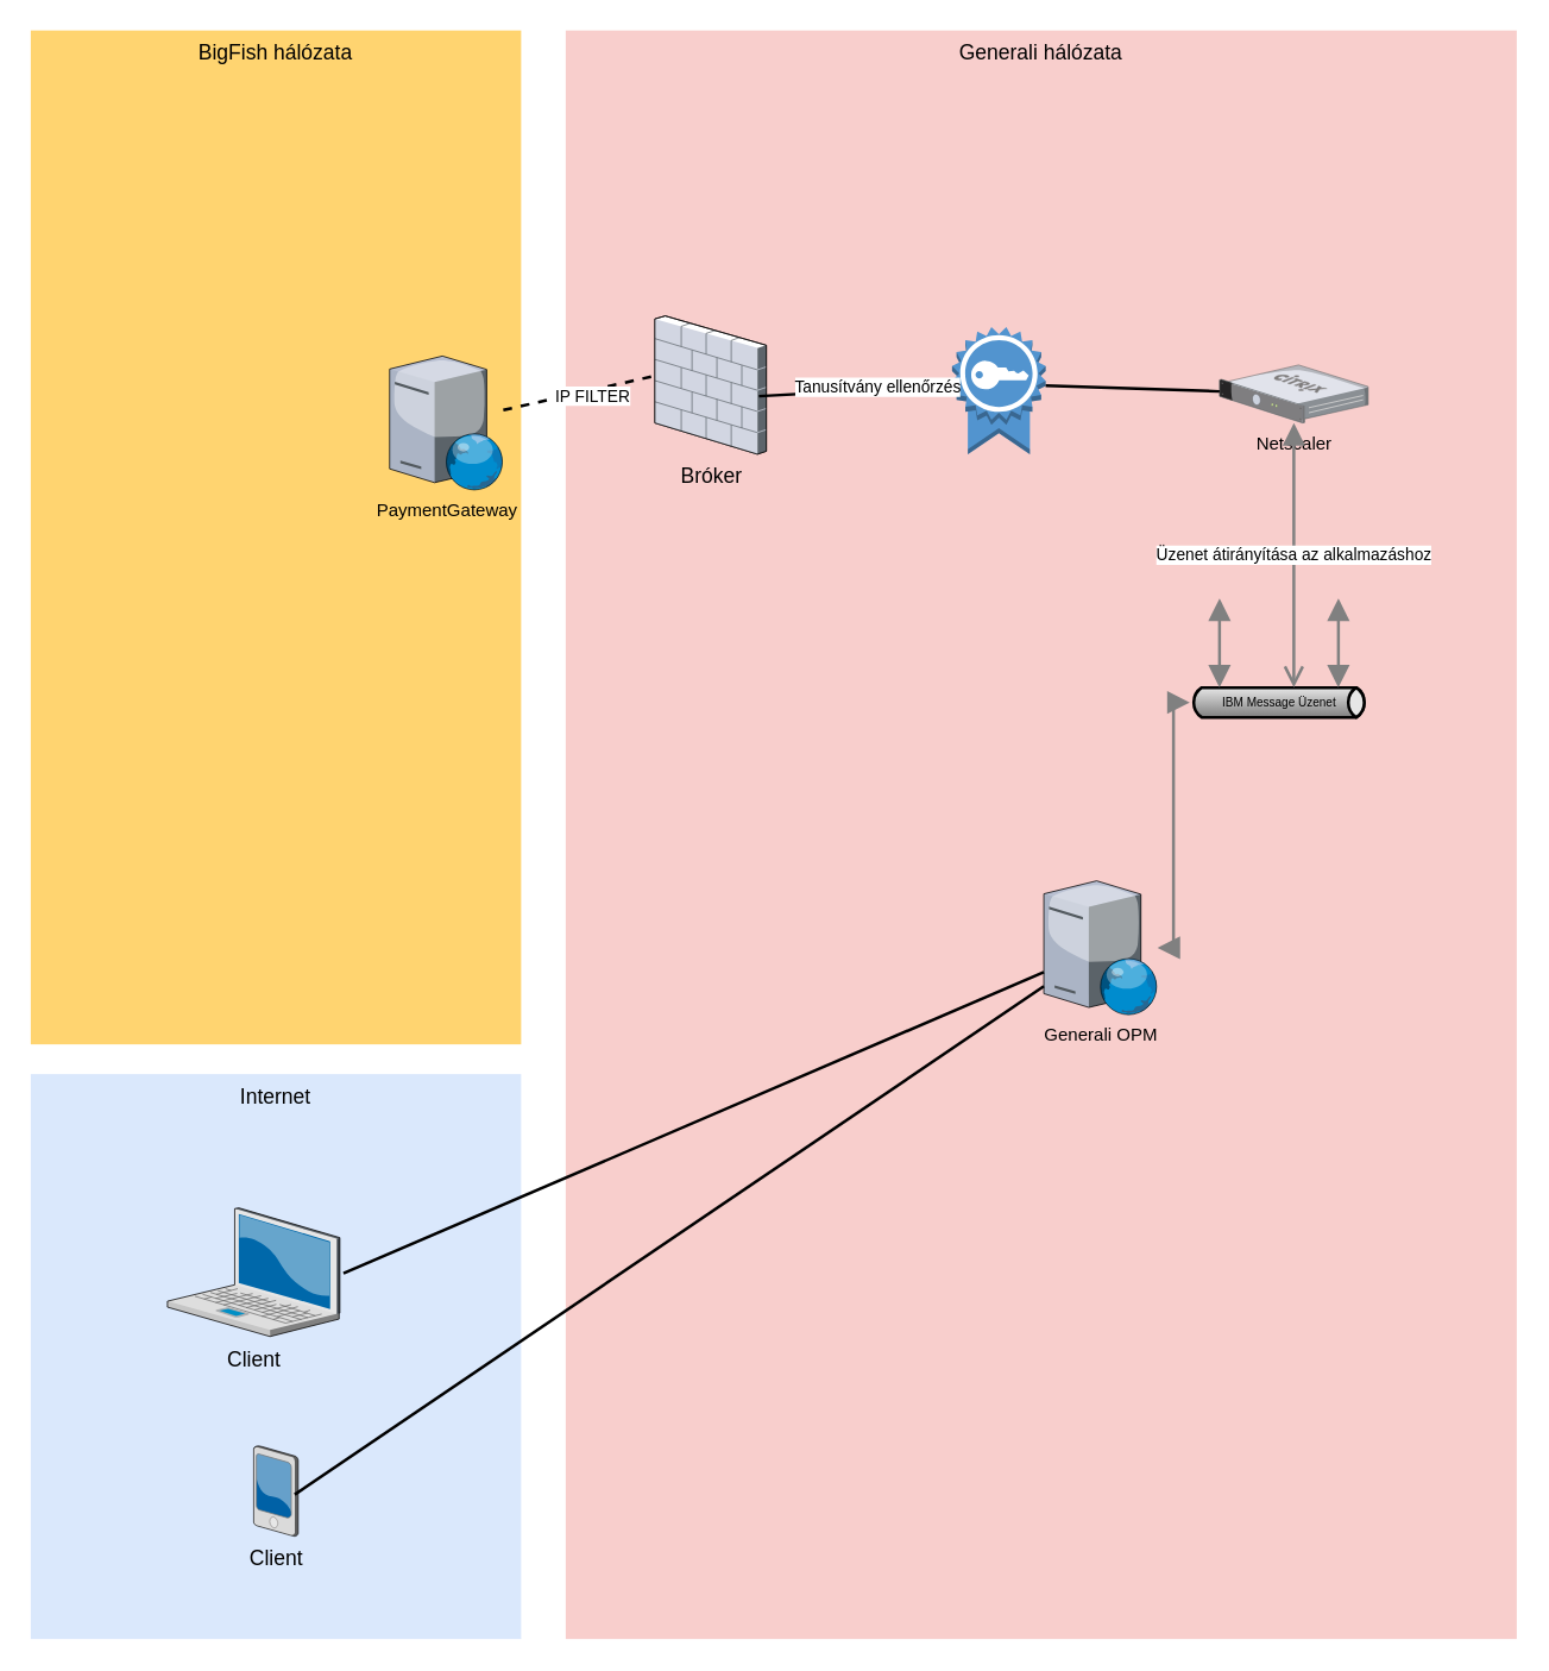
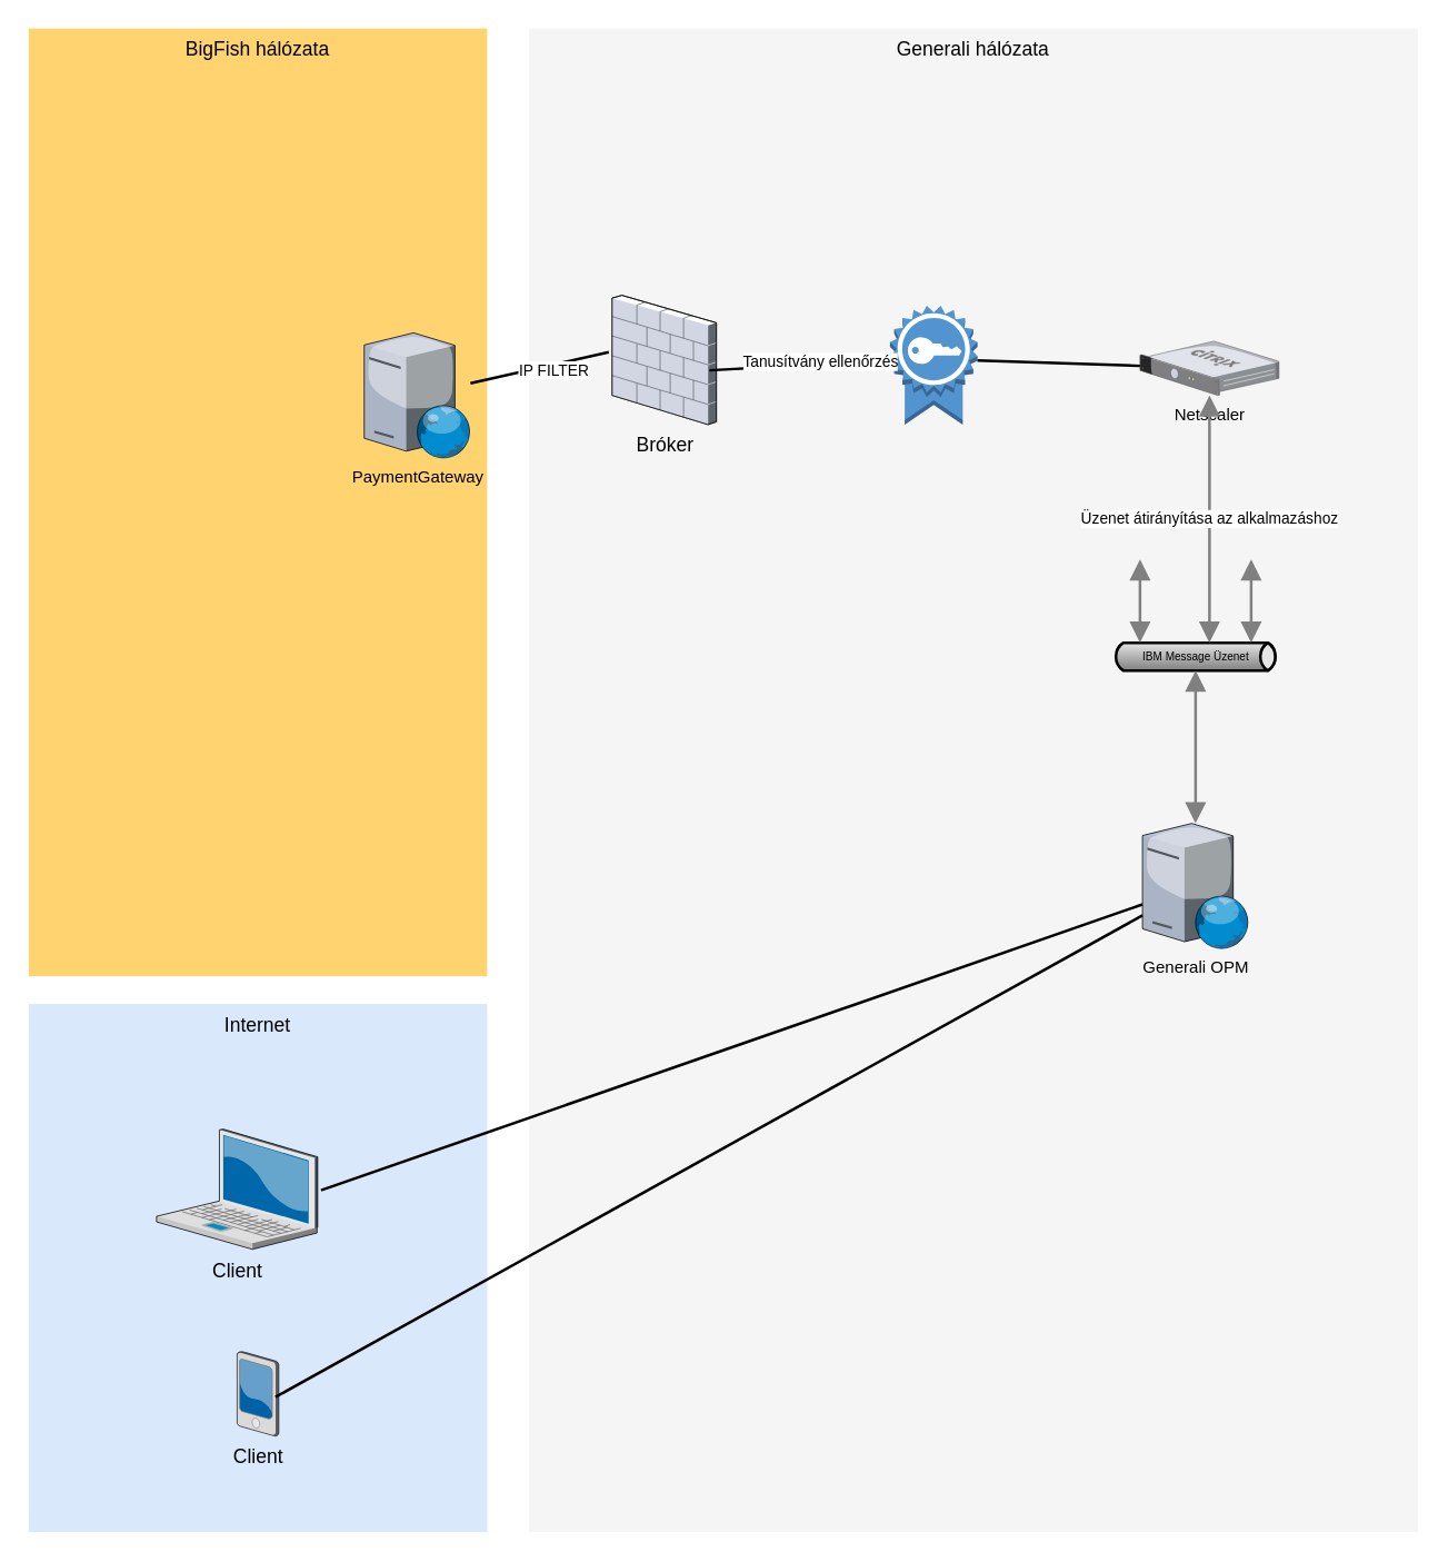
- <mxCell id="17" style="edgeStyle=none;rounded=0;html=1;startSize=10;endSize=10;jettySize=auto;orthogonalLoop=1;fontSize=14;endArrow=none;endFill=0;strokeWidth=2;entryX=-0.032;entryY=0.439;entryDx=0;entryDy=0;entryPerimeter=0;dashed=1;" edge="1" parent="1" source="9" target="7"><mxGeometry relative="1" as="geometry"><mxPoint x="228" y="312" as="sourcePoint" /><mxPoint x="363" y="546" as="targetPoint" /></mxGeometry></mxCell>
+ <mxCell id="17" style="edgeStyle=none;rounded=0;html=1;startSize=10;endSize=10;jettySize=auto;orthogonalLoop=1;fontSize=14;endArrow=none;endFill=0;strokeWidth=2;entryX=-0.032;entryY=0.439;entryDx=0;entryDy=0;entryPerimeter=0;" edge="1" parent="1" source="9" target="7"><mxGeometry relative="1" as="geometry"><mxPoint x="228" y="312" as="sourcePoint" /><mxPoint x="363" y="546" as="targetPoint" /></mxGeometry></mxCell>
- <mxCell id="15" value="Üzenet átirányítása az alkalmazáshoz" style="edgeStyle=elbowEdgeStyle;strokeWidth=2;rounded=0;endArrow=open;startArrow=block;startSize=10;endSize=10;dashed=0;html=1;strokeColor=#808080;" edge="1" target="12" parent="1" source="10"><mxGeometry relative="1" as="geometry"><mxPoint x="860" y="402" as="sourcePoint" /></mxGeometry></mxCell>
+ <mxCell id="15" value="Üzenet átirányítása az alkalmazáshoz" style="edgeStyle=elbowEdgeStyle;strokeWidth=2;rounded=0;endArrow=block;startArrow=block;startSize=10;endSize=10;dashed=0;html=1;strokeColor=#808080;" edge="1" target="12" parent="1" source="10"><mxGeometry relative="1" as="geometry"><mxPoint x="860" y="402" as="sourcePoint" /></mxGeometry></mxCell>
- <mxCell id="2" value="Generali hálózata" style="whiteSpace=wrap;html=1;fillColor=#f8cecc;fontSize=14;strokeColor=none;verticalAlign=top;" parent="1" vertex="1"><mxGeometry x="380" y="20" width="640" height="1082" as="geometry" /></mxCell>
+ <mxCell id="2" value="Generali hálózata" style="whiteSpace=wrap;html=1;fillColor=#f5f5f5;fontSize=14;strokeColor=none;verticalAlign=top;" parent="1" vertex="1"><mxGeometry x="380" y="20" width="640" height="1082" as="geometry" /></mxCell>
- <mxCell id="8" value="Generali OPM" style="verticalLabelPosition=bottom;sketch=0;aspect=fixed;html=1;verticalAlign=top;strokeColor=none;align=center;outlineConnect=0;shape=mxgraph.citrix.web_server;" vertex="1" parent="1"><mxGeometry x="701.75" y="592" width="76.5" height="90" as="geometry" /></mxCell>
+ <mxCell id="8" value="Generali OPM" style="verticalLabelPosition=bottom;sketch=0;aspect=fixed;html=1;verticalAlign=top;strokeColor=none;align=center;outlineConnect=0;shape=mxgraph.citrix.web_server;" vertex="1" parent="1"><mxGeometry x="821.75" y="592" width="76.5" height="90" as="geometry" /></mxCell>
